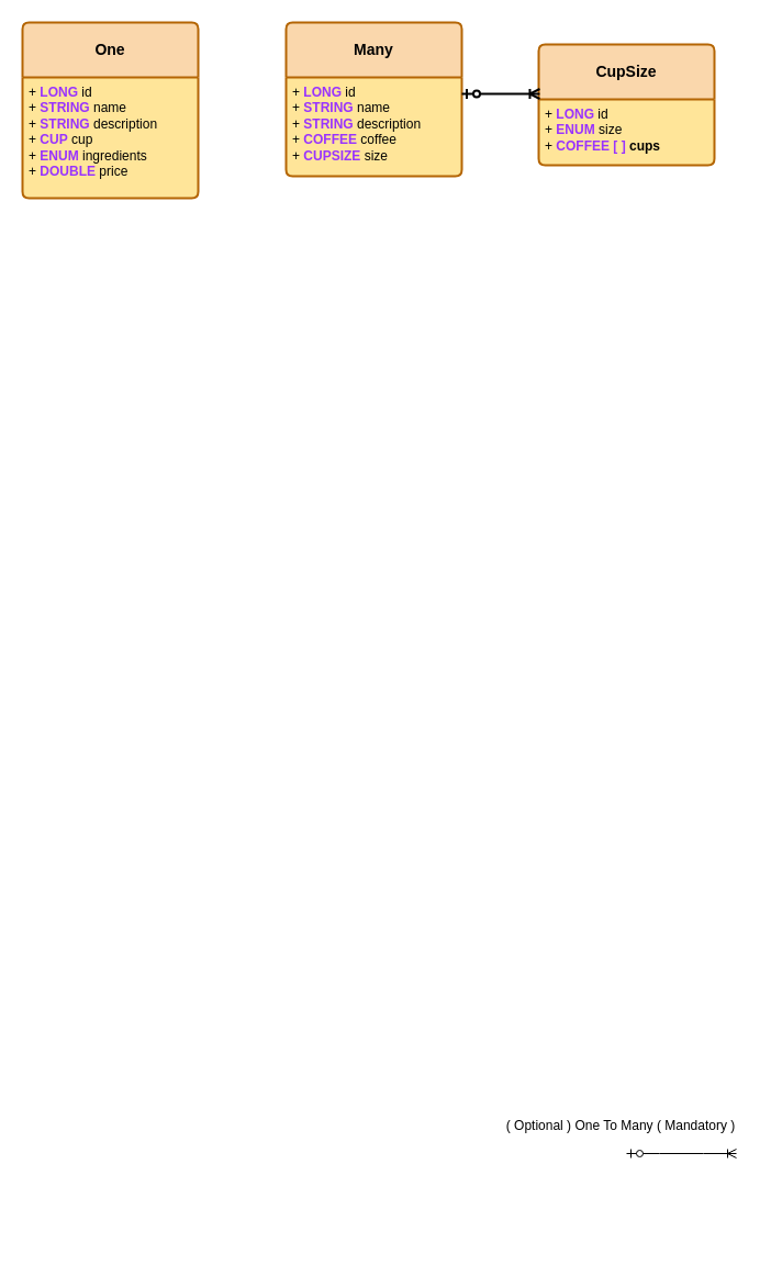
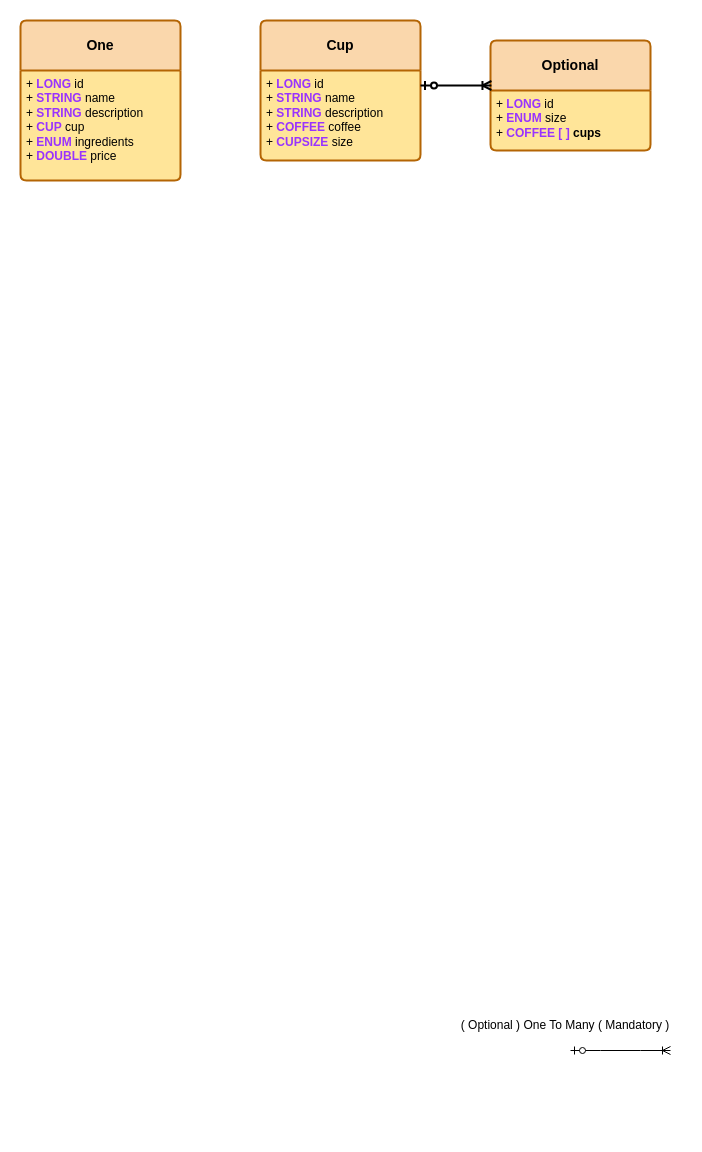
- <mxCell id="4" value="&lt;b&gt;Many&lt;/b&gt;" style="swimlane;childLayout=stackLayout;horizontal=1;startSize=50;horizontalStack=0;rounded=1;fontSize=14;fontStyle=0;strokeWidth=2;resizeParent=0;resizeLast=1;shadow=0;dashed=0;align=center;arcSize=4;whiteSpace=wrap;html=1;fillColor=#fad7ac;strokeColor=#b46504;gradientColor=none;swimlaneFillColor=#FFE599;" vertex="1" parent="1"><mxGeometry x="260" y="20" width="160" height="140" as="geometry" /></mxCell>
+ <mxCell id="4" value="&lt;b&gt;Cup&lt;/b&gt;" style="swimlane;childLayout=stackLayout;horizontal=1;startSize=50;horizontalStack=0;rounded=1;fontSize=14;fontStyle=0;strokeWidth=2;resizeParent=0;resizeLast=1;shadow=0;dashed=0;align=center;arcSize=4;whiteSpace=wrap;html=1;fillColor=#fad7ac;strokeColor=#b46504;gradientColor=none;swimlaneFillColor=#FFE599;" vertex="1" parent="1"><mxGeometry x="260" y="20" width="160" height="140" as="geometry" /></mxCell>
- <mxCell id="6" value="&lt;b&gt;CupSize&lt;/b&gt;" style="swimlane;childLayout=stackLayout;horizontal=1;startSize=50;horizontalStack=0;rounded=1;fontSize=14;fontStyle=0;strokeWidth=2;resizeParent=0;resizeLast=1;shadow=0;dashed=0;align=center;arcSize=4;whiteSpace=wrap;html=1;fillColor=#fad7ac;strokeColor=#b46504;gradientColor=none;swimlaneFillColor=#FFE599;" vertex="1" parent="1"><mxGeometry x="490" y="40" width="160" height="110" as="geometry" /></mxCell>
+ <mxCell id="6" value="&lt;b&gt;Optional&lt;/b&gt;" style="swimlane;childLayout=stackLayout;horizontal=1;startSize=50;horizontalStack=0;rounded=1;fontSize=14;fontStyle=0;strokeWidth=2;resizeParent=0;resizeLast=1;shadow=0;dashed=0;align=center;arcSize=4;whiteSpace=wrap;html=1;fillColor=#fad7ac;strokeColor=#b46504;gradientColor=none;swimlaneFillColor=#FFE599;" vertex="1" parent="1"><mxGeometry x="490" y="40" width="160" height="110" as="geometry" /></mxCell>
